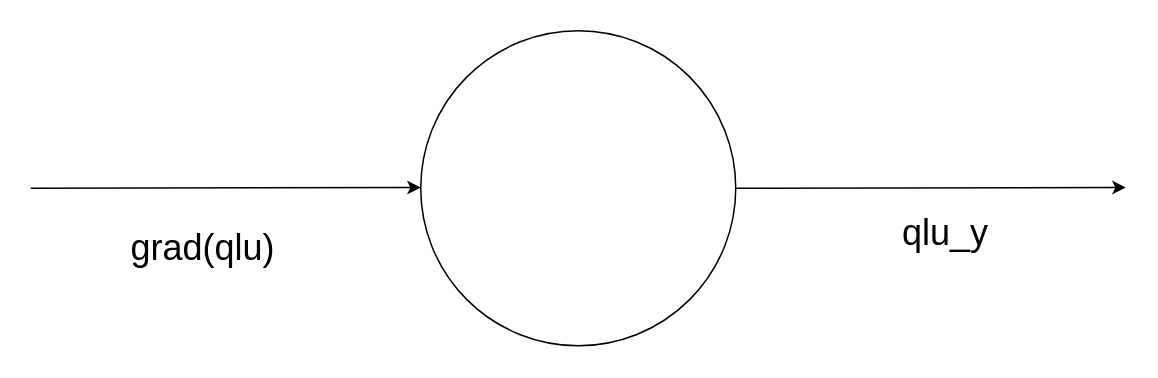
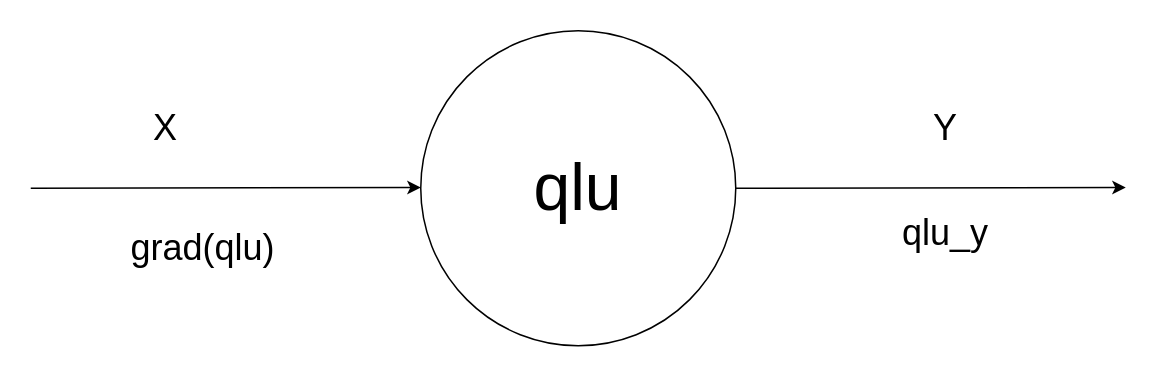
+ <mxCell id="5" value="&lt;font style=&quot;font-size: 24px;&quot;&gt;X&lt;/font&gt;" style="text;html=1;align=center;verticalAlign=middle;whiteSpace=wrap;rounded=0;" vertex="1" parent="1"><mxGeometry x="80" y="70" width="60" height="30" as="geometry" /></mxCell>
+ <mxCell id="6" value="&lt;font style=&quot;font-size: 24px;&quot;&gt;Y&lt;/font&gt;" style="text;html=1;align=center;verticalAlign=middle;whiteSpace=wrap;rounded=0;" vertex="1" parent="1"><mxGeometry x="600" y="70" width="60" height="30" as="geometry" /></mxCell>
+ <mxCell id="9" value="&lt;font style=&quot;font-size: 44px;&quot;&gt;qlu&lt;/font&gt;" style="text;html=1;align=center;verticalAlign=middle;whiteSpace=wrap;rounded=0;" vertex="1" parent="1"><mxGeometry x="355" y="110" width="60" height="30" as="geometry" /></mxCell>
